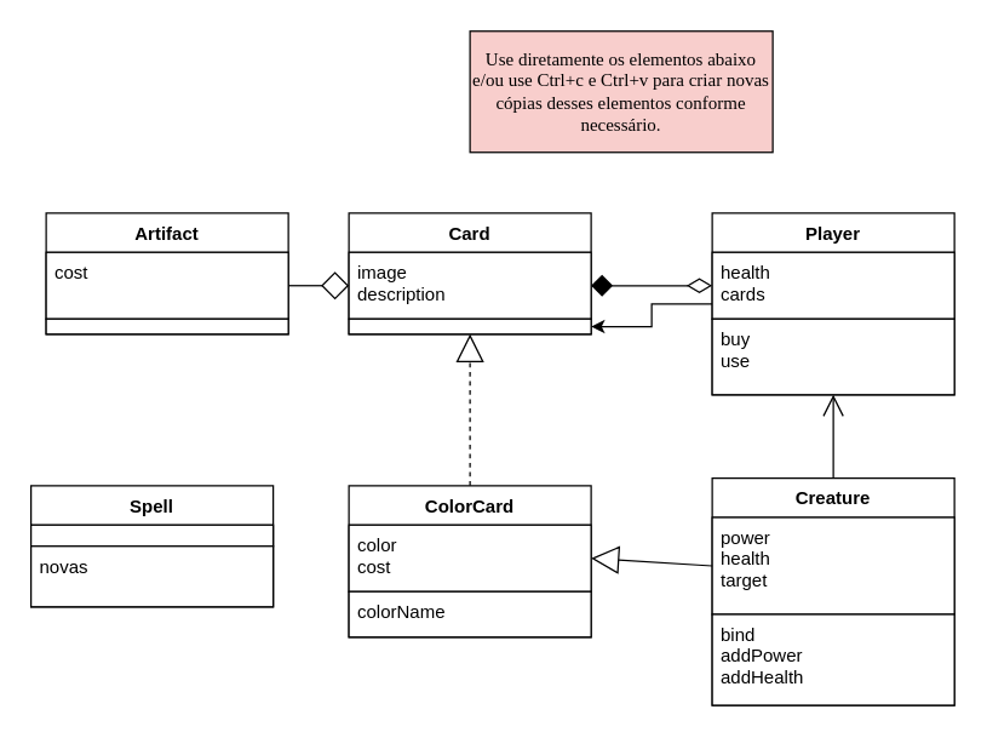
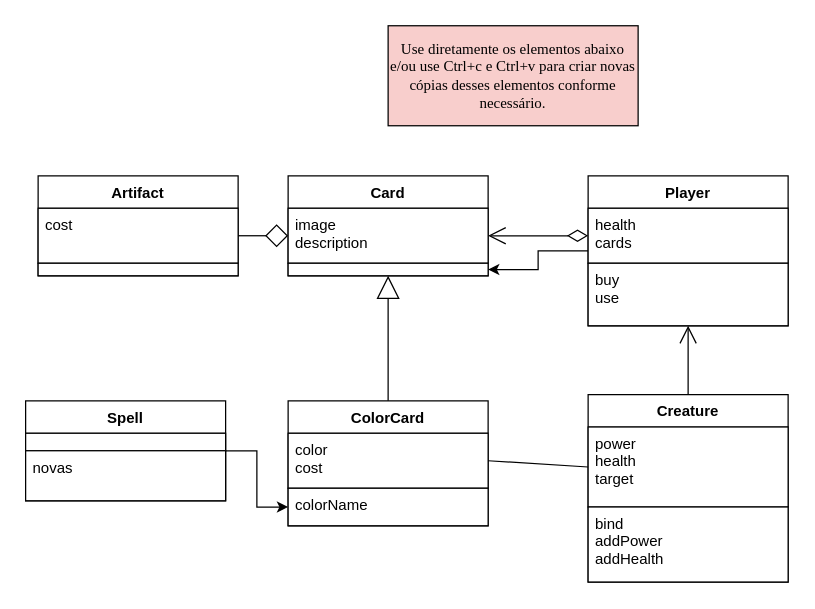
- <mxCell id="27" value="" style="endArrow=diamond;html=1;endSize=12;startArrow=diamondThin;startSize=14;startFill=0;edgeStyle=orthogonalEdgeStyle;align=left;verticalAlign=bottom;fontColor=#000000;strokeColor=#000000;exitX=0;exitY=0.5;exitDx=0;exitDy=0;entryX=1;entryY=0.5;entryDx=0;entryDy=0;" parent="1" edge="1" target="6" source="19"><mxGeometry x="-1" y="3" relative="1" as="geometry"><mxPoint x="420" y="220" as="sourcePoint" /><mxPoint x="540" y="220" as="targetPoint" /></mxGeometry></mxCell>
+ <mxCell id="27" value="" style="endArrow=open;html=1;endSize=12;startArrow=diamondThin;startSize=14;startFill=0;edgeStyle=orthogonalEdgeStyle;align=left;verticalAlign=bottom;fontColor=#000000;strokeColor=#000000;exitX=0;exitY=0.5;exitDx=0;exitDy=0;entryX=1;entryY=0.5;entryDx=0;entryDy=0;" parent="1" edge="1" target="6" source="19"><mxGeometry x="-1" y="3" relative="1" as="geometry"><mxPoint x="420" y="220" as="sourcePoint" /><mxPoint x="540" y="220" as="targetPoint" /></mxGeometry></mxCell>
- <mxCell id="26" value="" style="endArrow=block;endSize=16;endFill=0;html=1;strokeColor=#000000;fontColor=#000000;labelBackgroundColor=#FFFFFF;exitX=0.5;exitY=0;exitDx=0;exitDy=0;entryX=0.5;entryY=1;entryDx=0;entryDy=0;dashed=1;" edge="1" parent="1" source="8" target="5"><mxGeometry width="160" relative="1" as="geometry"><mxPoint x="380" y="270" as="sourcePoint" /><mxPoint x="500" y="270" as="targetPoint" /></mxGeometry></mxCell>
+ <mxCell id="26" value="" style="endArrow=block;endSize=16;endFill=0;html=1;strokeColor=#000000;fontColor=#000000;labelBackgroundColor=#FFFFFF;exitX=0.5;exitY=0;exitDx=0;exitDy=0;entryX=0.5;entryY=1;entryDx=0;entryDy=0;" edge="1" parent="1" source="8" target="5"><mxGeometry width="160" relative="1" as="geometry"><mxPoint x="380" y="270" as="sourcePoint" /><mxPoint x="500" y="270" as="targetPoint" /></mxGeometry></mxCell>
- <mxCell id="25" value="" style="endArrow=block;endSize=16;endFill=0;html=1;strokeColor=#000000;fontColor=#000000;labelBackgroundColor=#FFFFFF;exitX=0;exitY=0.5;exitDx=0;exitDy=0;entryX=1;entryY=0.5;entryDx=0;entryDy=0;" edge="1" parent="1" source="12" target="9"><mxGeometry width="160" relative="1" as="geometry"><mxPoint x="470" y="670" as="sourcePoint" /><mxPoint x="590" y="670" as="targetPoint" /></mxGeometry></mxCell>
+ <mxCell id="25" value="" style="endArrow=none;endSize=16;endFill=0;html=1;strokeColor=#000000;fontColor=#000000;labelBackgroundColor=#FFFFFF;exitX=0;exitY=0.5;exitDx=0;exitDy=0;entryX=1;entryY=0.5;entryDx=0;entryDy=0;" edge="1" parent="1" source="12" target="9"><mxGeometry width="160" relative="1" as="geometry"><mxPoint x="470" y="670" as="sourcePoint" /><mxPoint x="590" y="670" as="targetPoint" /></mxGeometry></mxCell>
+ <mxCell id="21" value="" style="edgeStyle=orthogonalEdgeStyle;rounded=0;orthogonalLoop=1;jettySize=auto;html=1;" edge="1" parent="1" source="22" target="10"><mxGeometry relative="1" as="geometry" /></mxCell>
